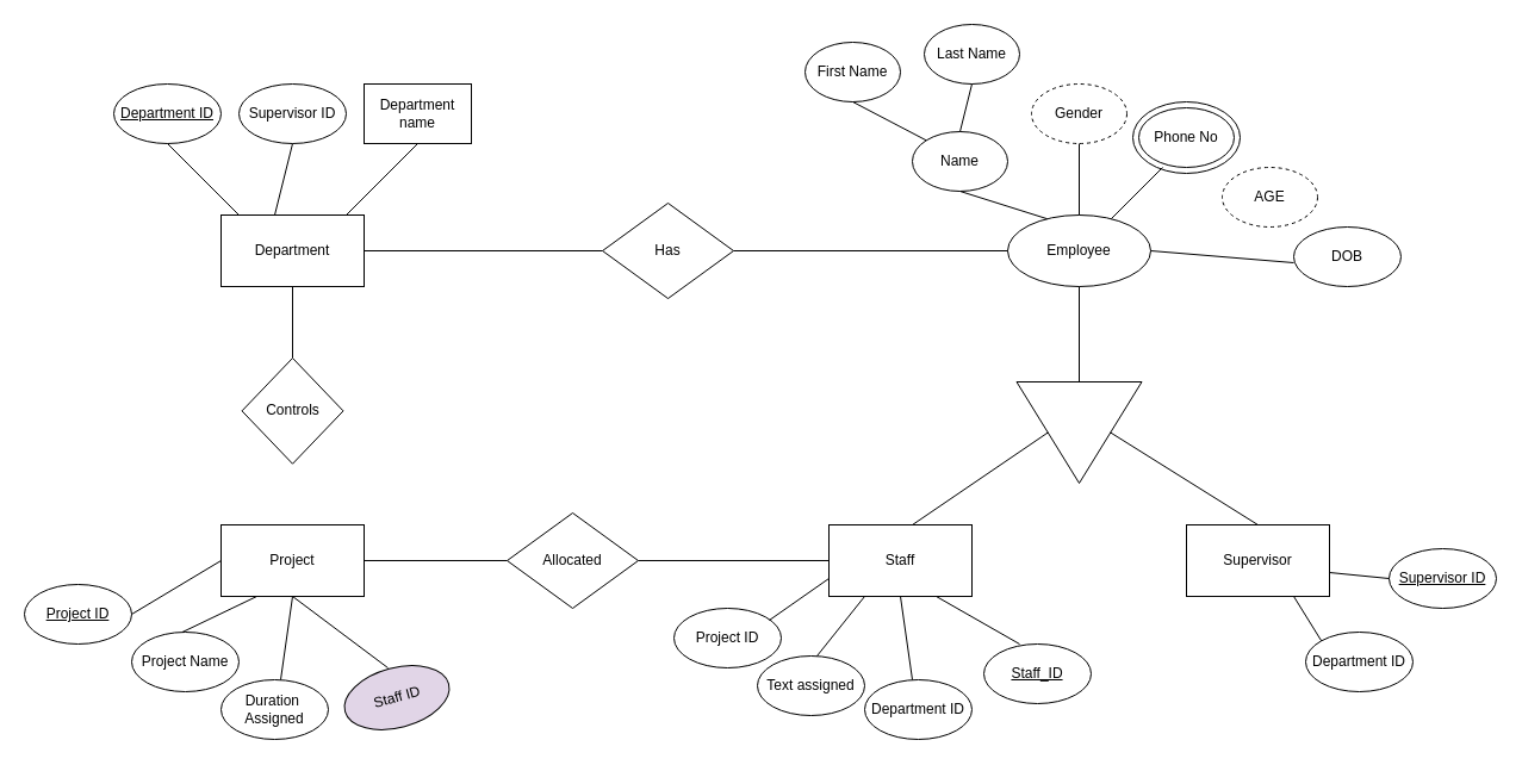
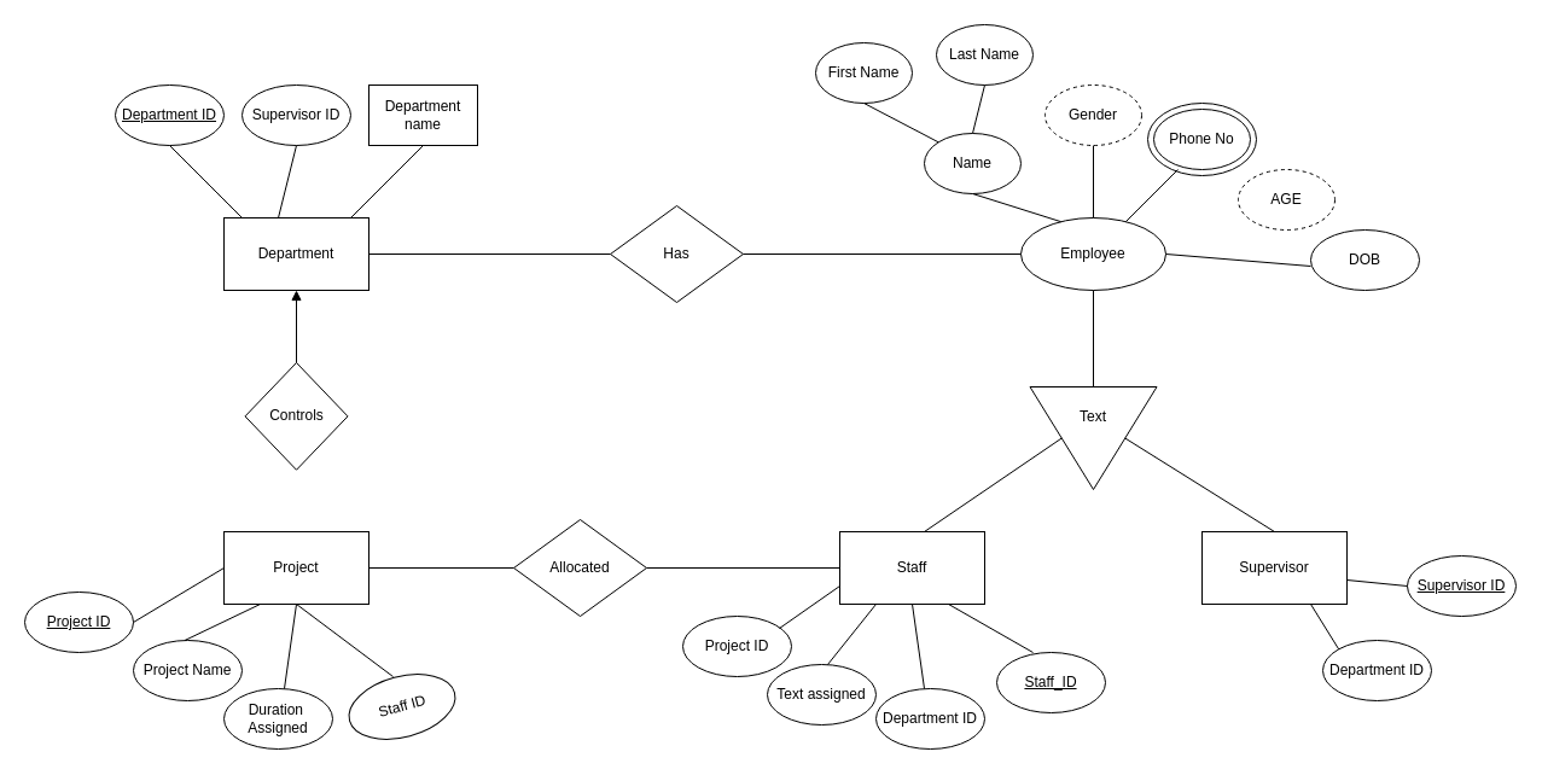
- <mxCell id="31" value="" style="endArrow=none;html=1;rounded=0;exitX=0.5;exitY=0;exitDx=0;exitDy=0;" edge="1" parent="1" source="27" target="2"><mxGeometry width="50" height="50" relative="1" as="geometry"><mxPoint x="240" y="300" as="sourcePoint" /><mxPoint x="290" y="250" as="targetPoint" /></mxGeometry></mxCell>
+ <mxCell id="31" value="" style="endArrow=block;html=1;rounded=0;exitX=0.5;exitY=0;exitDx=0;exitDy=0;" edge="1" parent="1" source="27" target="2"><mxGeometry width="50" height="50" relative="1" as="geometry"><mxPoint x="240" y="300" as="sourcePoint" /><mxPoint x="290" y="250" as="targetPoint" /></mxGeometry></mxCell>
+ <mxCell id="59" value="Text" style="text;html=1;strokeColor=none;fillColor=none;align=center;verticalAlign=middle;whiteSpace=wrap;rounded=0;" vertex="1" parent="1"><mxGeometry x="875" y="330" width="60" height="30" as="geometry" /></mxCell>
- <mxCell id="37" value="Staff ID" style="ellipse;whiteSpace=wrap;html=1;rotation=-15;fillColor=#e1d5e7;" vertex="1" parent="1"><mxGeometry x="287.5" y="560" width="90" height="50" as="geometry" /></mxCell>
+ <mxCell id="37" value="Staff ID" style="ellipse;whiteSpace=wrap;html=1;rotation=-15;" vertex="1" parent="1"><mxGeometry x="287.5" y="560" width="90" height="50" as="geometry" /></mxCell>
